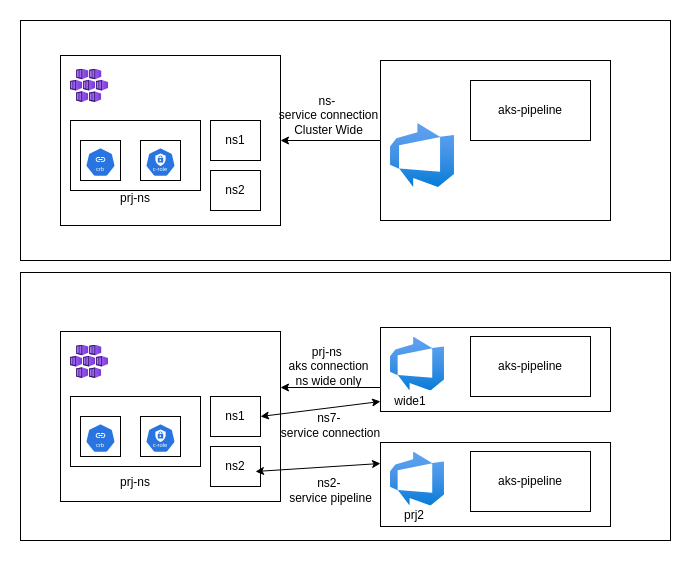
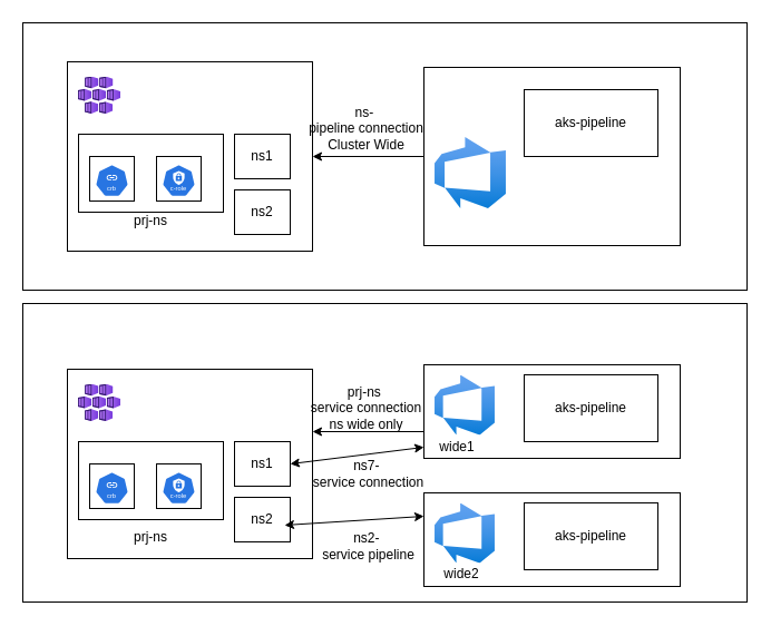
- <mxCell id="18" value="ns-&amp;nbsp;&lt;div&gt;service connection&lt;/div&gt;&lt;div&gt;Cluster Wide&lt;/div&gt;" style="text;html=1;align=center;verticalAlign=middle;resizable=0;points=[];autosize=1;strokeColor=none;fillColor=none;" parent="1" vertex="1"><mxGeometry x="273" y="85" width="110" height="60" as="geometry" /></mxCell>
+ <mxCell id="18" value="ns-&amp;nbsp;&lt;div&gt;pipeline connection&lt;/div&gt;&lt;div&gt;Cluster Wide&lt;/div&gt;" style="text;html=1;align=center;verticalAlign=middle;resizable=0;points=[];autosize=1;strokeColor=none;fillColor=none;" parent="1" vertex="1"><mxGeometry x="273" y="85" width="110" height="60" as="geometry" /></mxCell>
- <mxCell id="30" value="prj-ns&amp;nbsp;&lt;div&gt;aks connection&lt;/div&gt;&lt;div&gt;ns wide only&lt;/div&gt;" style="text;html=1;align=center;verticalAlign=middle;resizable=0;points=[];autosize=1;strokeColor=none;fillColor=none;" parent="1" vertex="1"><mxGeometry x="273" y="335.5" width="110" height="60" as="geometry" /></mxCell>
+ <mxCell id="30" value="prj-ns&amp;nbsp;&lt;div&gt;service connection&lt;/div&gt;&lt;div&gt;ns wide only&lt;/div&gt;" style="text;html=1;align=center;verticalAlign=middle;resizable=0;points=[];autosize=1;strokeColor=none;fillColor=none;" parent="1" vertex="1"><mxGeometry x="273" y="335.5" width="110" height="60" as="geometry" /></mxCell>
- <mxCell id="40" value="&lt;div&gt;&lt;br&gt;&lt;/div&gt;prj2" style="text;html=1;align=center;verticalAlign=middle;whiteSpace=wrap;rounded=0;" vertex="1" parent="36"><mxGeometry x="4" y="50" width="60" height="30" as="geometry" /></mxCell>
+ <mxCell id="40" value="&lt;div&gt;&lt;br&gt;&lt;/div&gt;wide2" style="text;html=1;align=center;verticalAlign=middle;whiteSpace=wrap;rounded=0;" vertex="1" parent="36"><mxGeometry x="4" y="50" width="60" height="30" as="geometry" /></mxCell>
